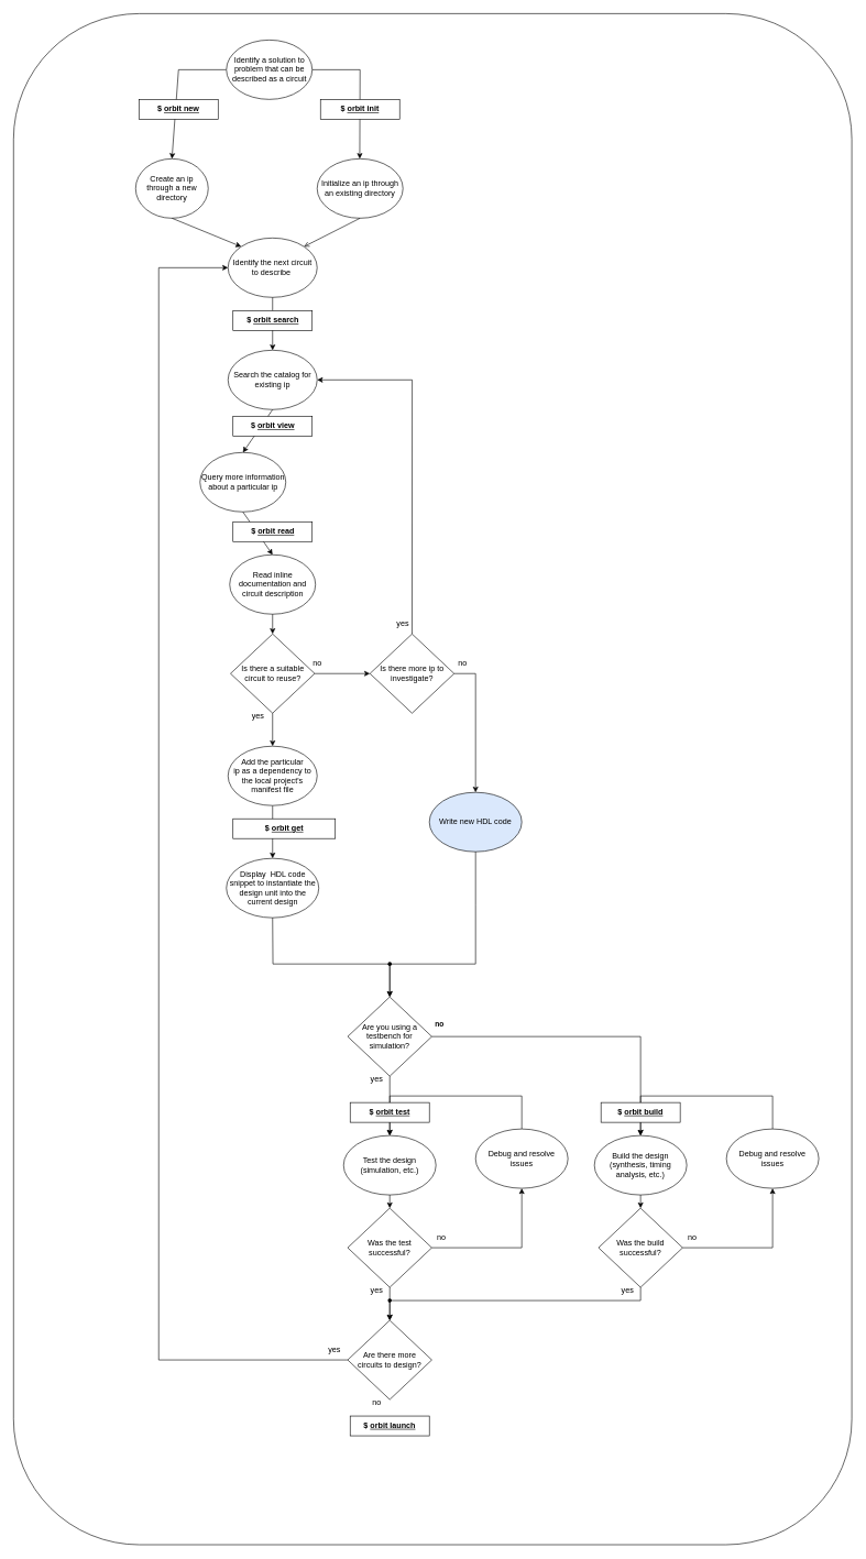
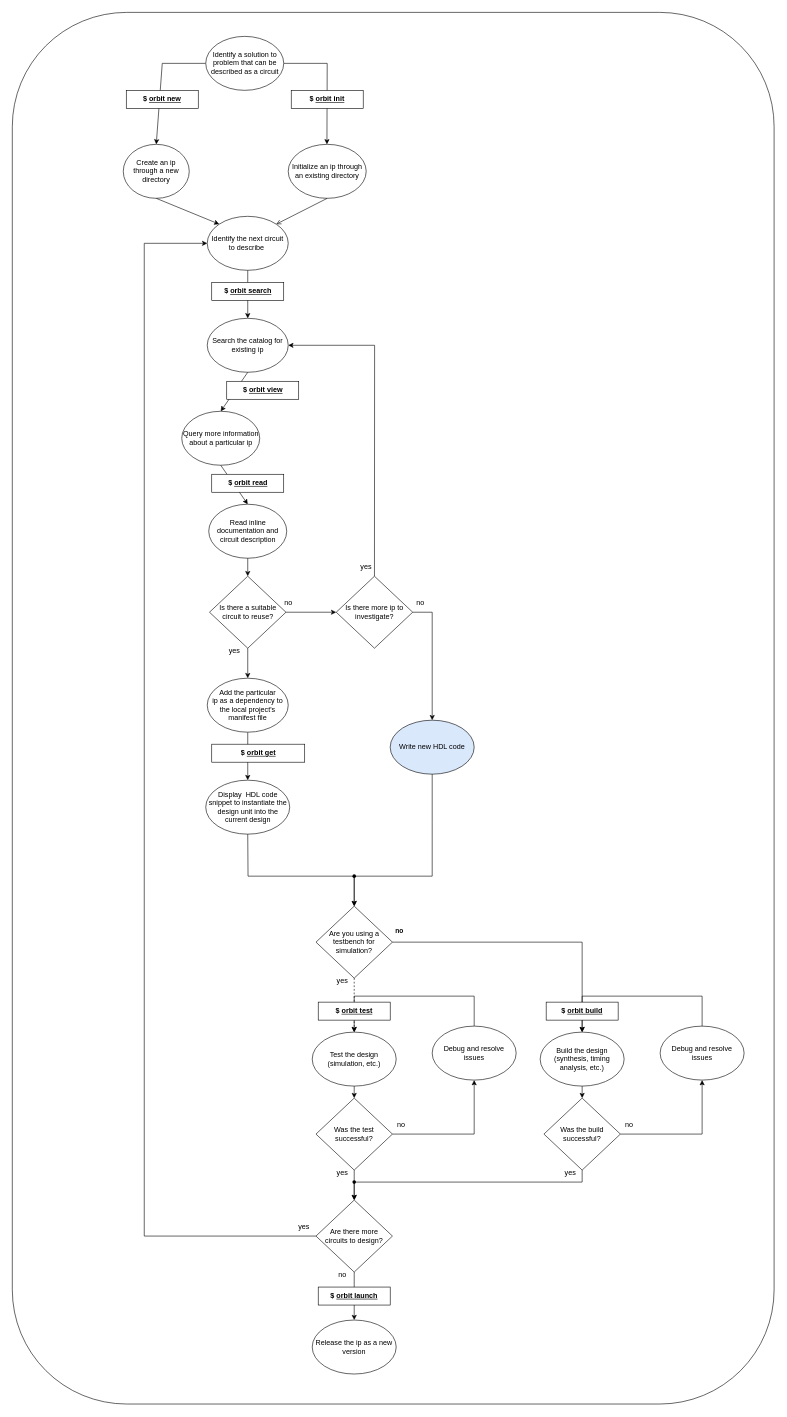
- <mxCell id="69" value="&lt;b&gt;$ &lt;u&gt;orbit view&lt;/u&gt;&lt;/b&gt;" style="rounded=0;whiteSpace=wrap;html=1;" parent="1" vertex="1"><mxGeometry x="352.5" y="630" width="120" height="30" as="geometry" /></mxCell>
+ <mxCell id="69" value="&lt;b&gt;$ &lt;u&gt;orbit view&lt;/u&gt;&lt;/b&gt;" style="rounded=0;whiteSpace=wrap;html=1;" parent="1" vertex="1"><mxGeometry x="377.5" y="635" width="120" height="30" as="geometry" /></mxCell>
- <mxCell id="51" value="" style="endArrow=classic;html=1;rounded=0;exitX=0.5;exitY=1;exitDx=0;exitDy=0;entryX=0.5;entryY=0;entryDx=0;entryDy=0;" parent="1" source="39" target="43" edge="1"><mxGeometry width="50" height="50" relative="1" as="geometry"><mxPoint x="589.5" y="1640" as="sourcePoint" /><mxPoint x="590" y="1710" as="targetPoint" /></mxGeometry></mxCell>
+ <mxCell id="51" value="" style="endArrow=classic;html=1;rounded=0;exitX=0.5;exitY=1;exitDx=0;exitDy=0;entryX=0.5;entryY=0;entryDx=0;entryDy=0;dashed=1;" parent="1" source="39" target="43" edge="1"><mxGeometry width="50" height="50" relative="1" as="geometry"><mxPoint x="589.5" y="1640" as="sourcePoint" /><mxPoint x="590" y="1710" as="targetPoint" /></mxGeometry></mxCell>
+ <mxCell id="36" value="" style="endArrow=classic;html=1;rounded=0;exitX=0.5;exitY=1;exitDx=0;exitDy=0;" parent="1" source="33" target="35" edge="1"><mxGeometry width="50" height="50" relative="1" as="geometry"><mxPoint x="630" y="2440" as="sourcePoint" /><mxPoint x="680" y="2390" as="targetPoint" /></mxGeometry></mxCell>
+ <mxCell id="35" value="Release the ip as a new version" style="ellipse;whiteSpace=wrap;html=1;" parent="1" vertex="1"><mxGeometry x="520" y="2200" width="140" height="90" as="geometry" /></mxCell>
